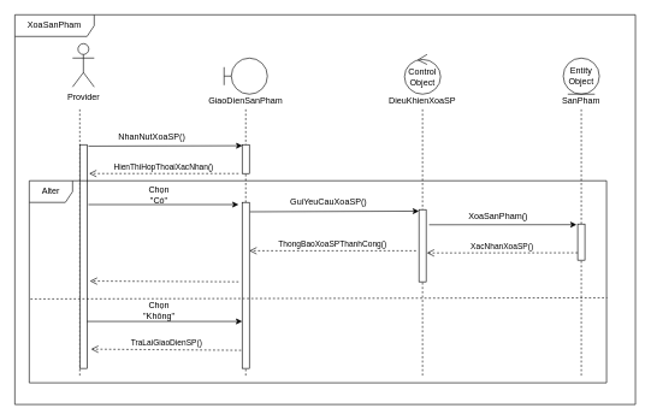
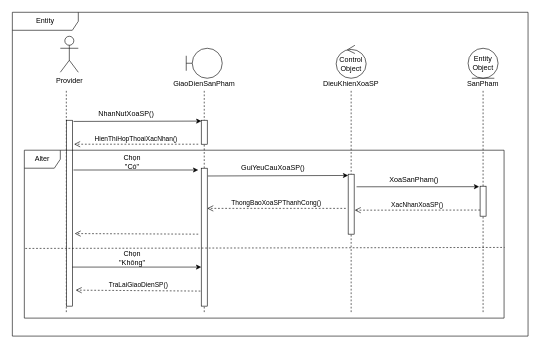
- <mxCell id="35" value="XoaSanPham" style="shape=umlFrame;whiteSpace=wrap;html=1;width=110;height=30;" vertex="1" parent="1"><mxGeometry x="20" y="20" width="860" height="540" as="geometry" /></mxCell>
+ <mxCell id="35" value="Entity" style="shape=umlFrame;whiteSpace=wrap;html=1;width=110;height=30;" vertex="1" parent="1"><mxGeometry x="20" y="20" width="860" height="540" as="geometry" /></mxCell>
